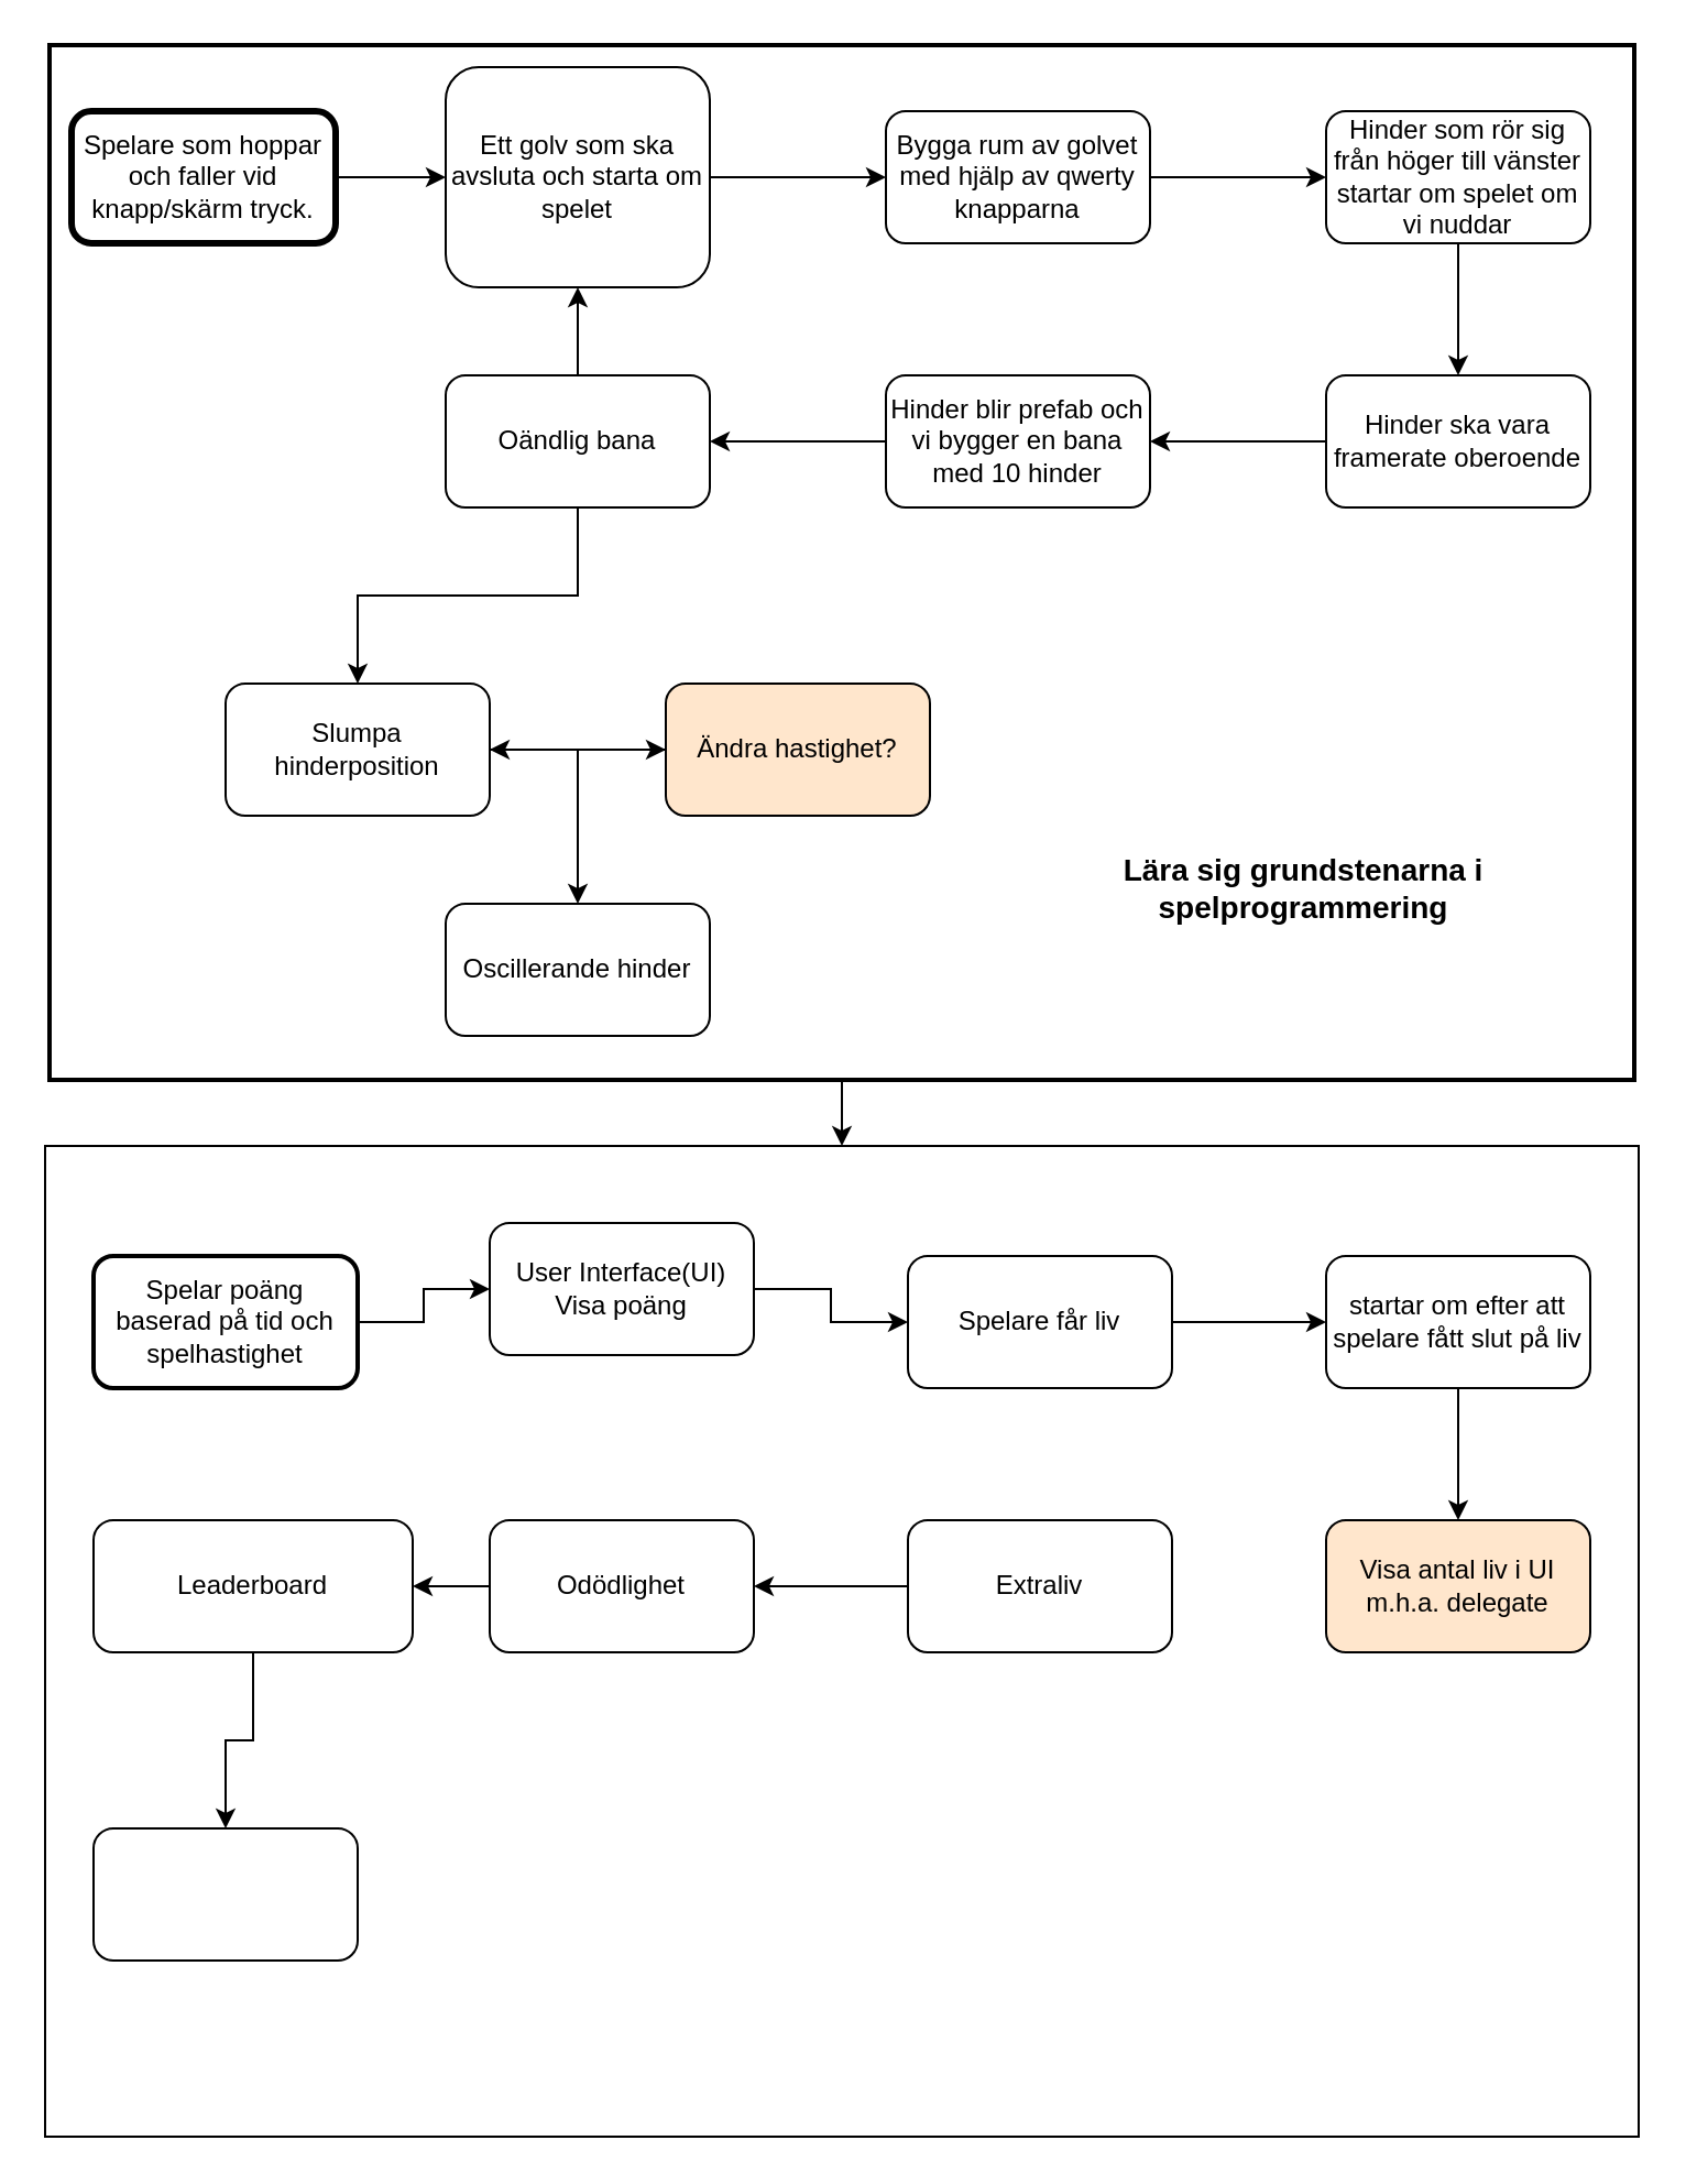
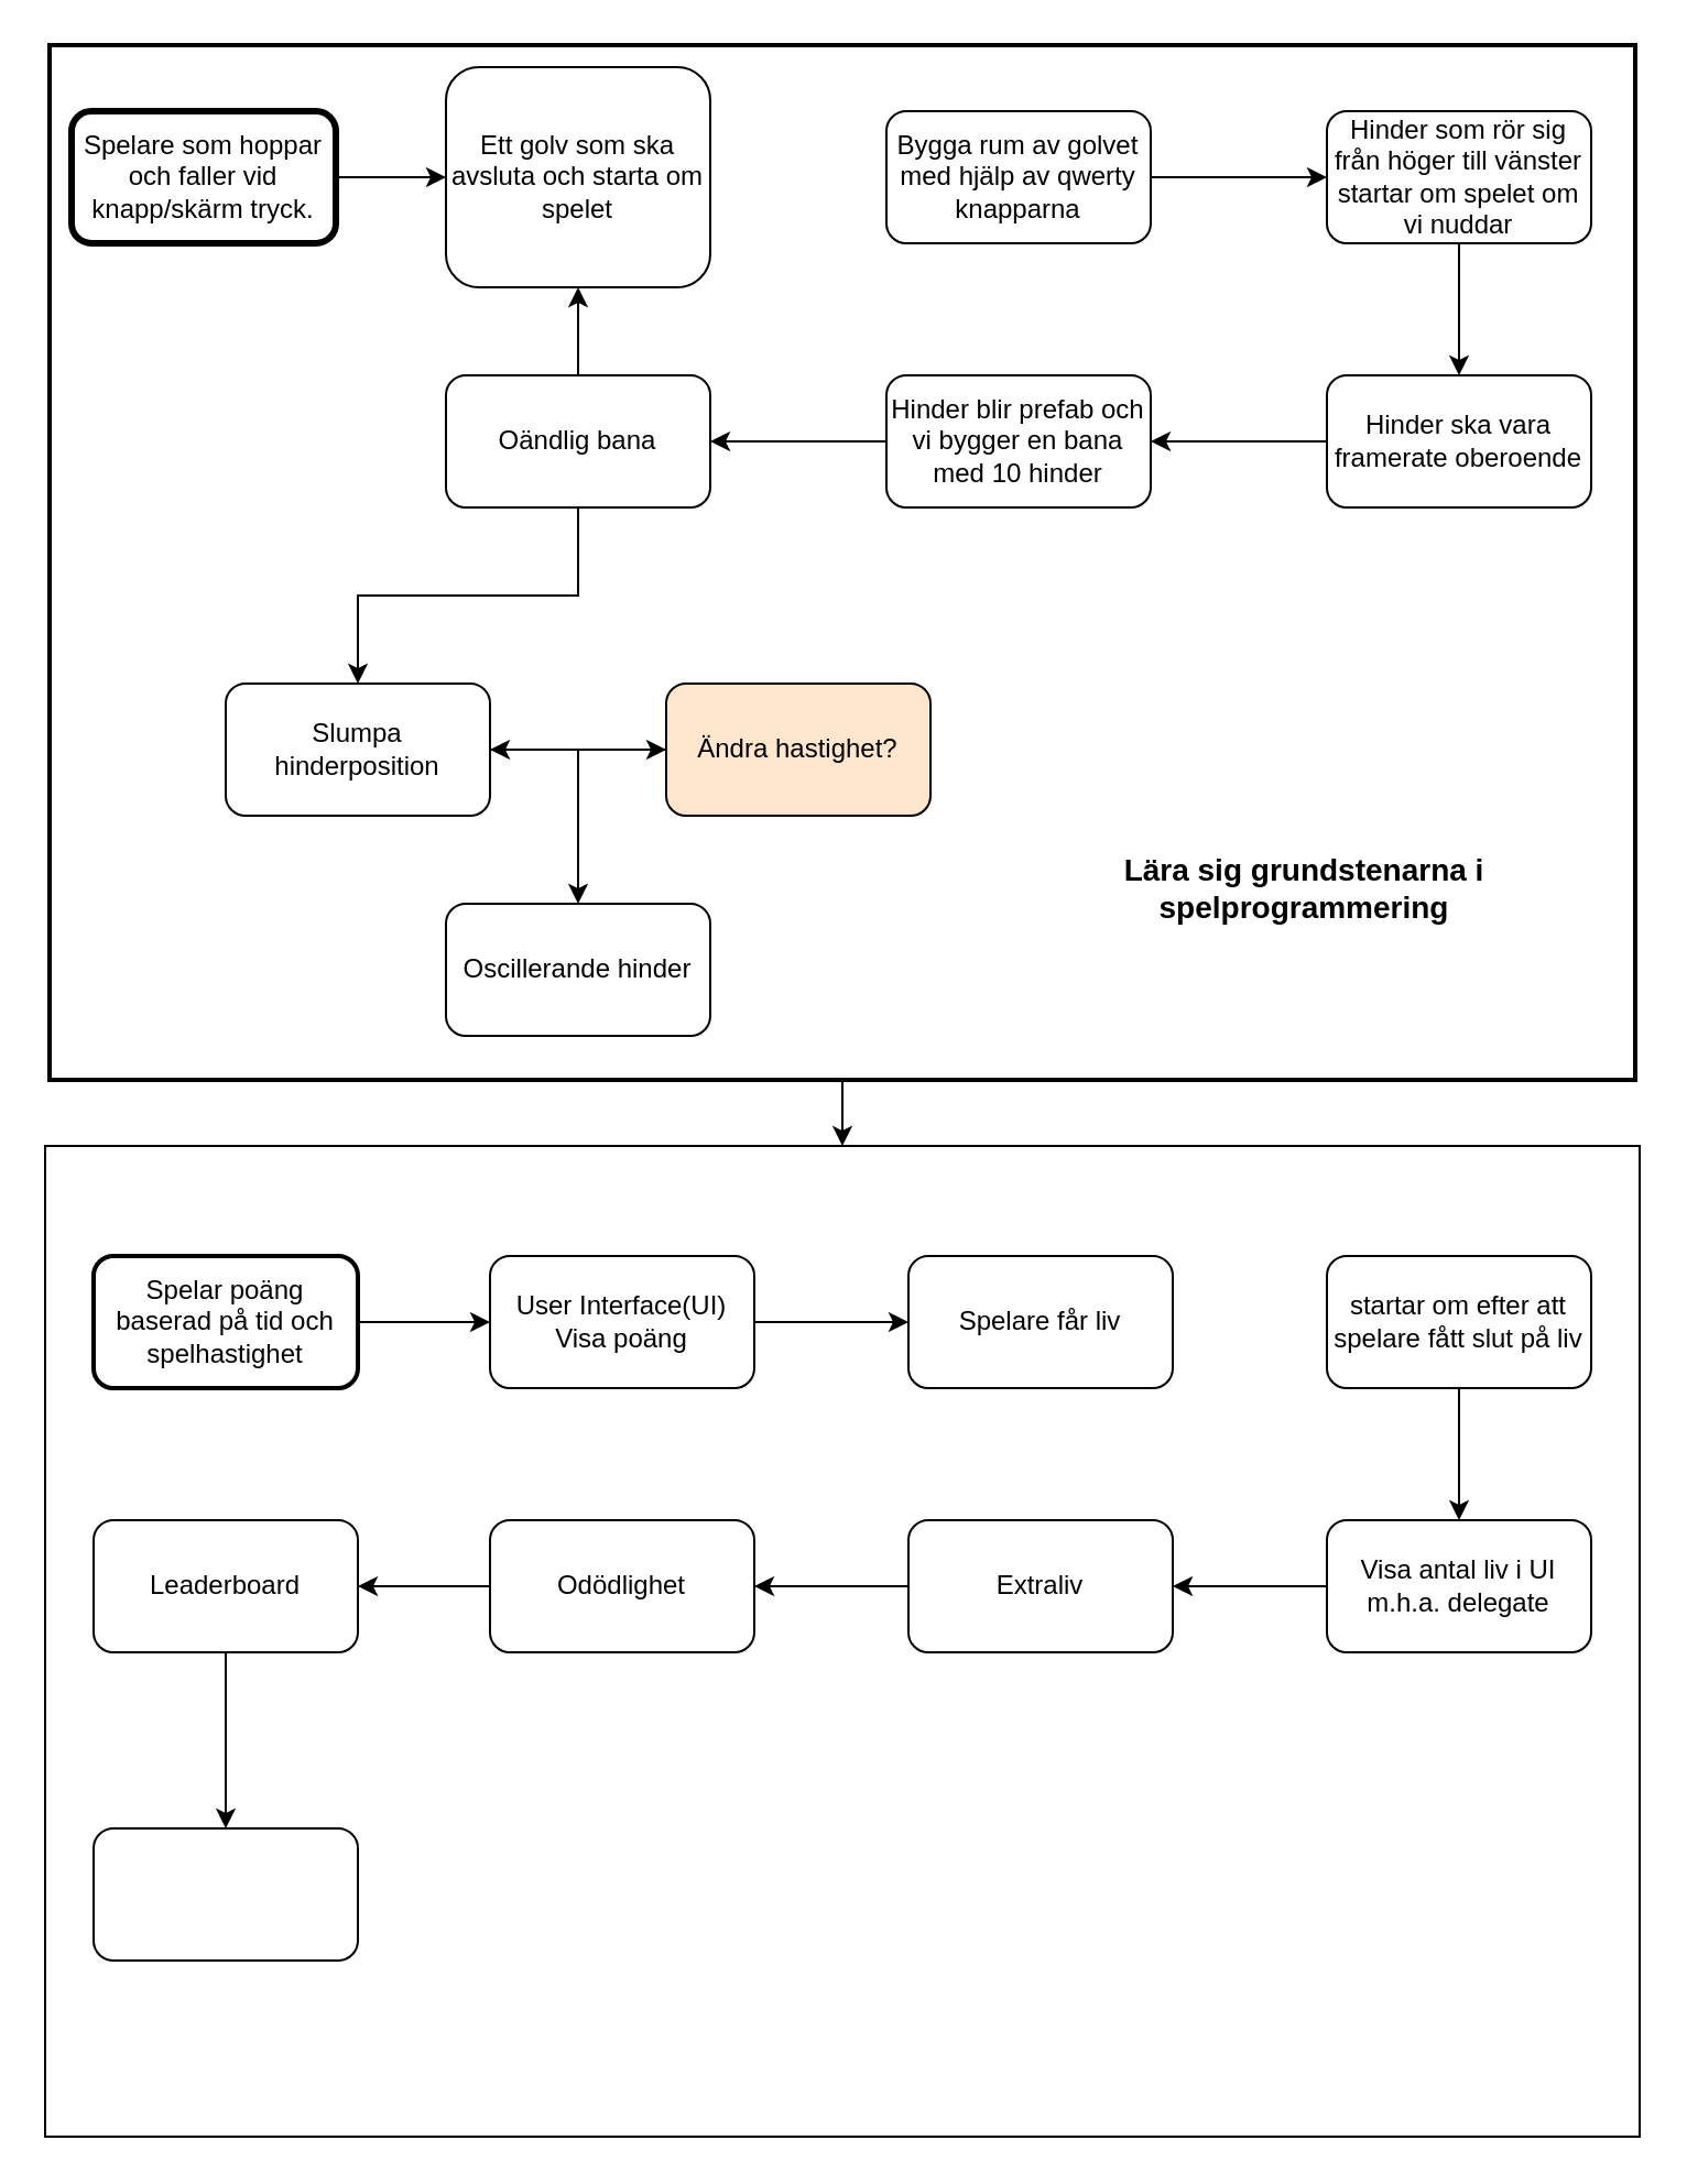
- <mxCell id="7" value="" style="edgeStyle=orthogonalEdgeStyle;rounded=0;orthogonalLoop=1;jettySize=auto;html=1;" parent="1" source="8" target="10" edge="1"><mxGeometry relative="1" as="geometry" /></mxCell>
- <mxCell id="27" value="User Interface(UI)&lt;br&gt;Visa poäng" style="whiteSpace=wrap;html=1;rounded=1;" parent="1" vertex="1"><mxGeometry x="222" y="555" width="120" height="60" as="geometry" /></mxCell>
+ <mxCell id="27" value="User Interface(UI)&lt;br&gt;Visa poäng" style="whiteSpace=wrap;html=1;rounded=1;" parent="1" vertex="1"><mxGeometry x="222" y="570" width="120" height="60" as="geometry" /></mxCell>
- <mxCell id="28" value="" style="edgeStyle=orthogonalEdgeStyle;rounded=0;orthogonalLoop=1;jettySize=auto;html=1;" parent="1" source="29" target="31" edge="1"><mxGeometry relative="1" as="geometry" /></mxCell>
- <mxCell id="42" value="Leaderboard" style="whiteSpace=wrap;html=1;rounded=1;" vertex="1" parent="1"><mxGeometry x="42" y="690" width="145" height="60" as="geometry" /></mxCell>
+ <mxCell id="42" value="Leaderboard" style="whiteSpace=wrap;html=1;rounded=1;" vertex="1" parent="1"><mxGeometry x="42" y="690" width="120" height="60" as="geometry" /></mxCell>
+ <mxCell id="32" value="" style="edgeStyle=orthogonalEdgeStyle;rounded=0;orthogonalLoop=1;jettySize=auto;html=1;" edge="1" parent="1" source="33" target="38"><mxGeometry relative="1" as="geometry" /></mxCell>
- <mxCell id="33" value="Visa antal liv i UI m.h.a. delegate" style="whiteSpace=wrap;html=1;rounded=1;fillColor=#ffe6cc;" parent="1" vertex="1"><mxGeometry x="602" y="690" width="120" height="60" as="geometry" /></mxCell>
+ <mxCell id="33" value="Visa antal liv i UI m.h.a. delegate" style="whiteSpace=wrap;html=1;rounded=1;" parent="1" vertex="1"><mxGeometry x="602" y="690" width="120" height="60" as="geometry" /></mxCell>
